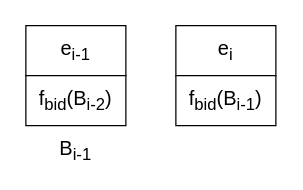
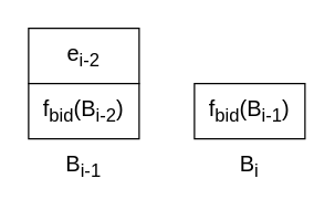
- <mxCell id="4" value="e&lt;sub&gt;i-1&lt;/sub&gt;" style="rounded=0;whiteSpace=wrap;html=1;fontSize=16;" parent="1" vertex="1"><mxGeometry x="20" y="20" width="80" height="40" as="geometry" /></mxCell>
+ <mxCell id="4" value="e&lt;sub&gt;i-2&lt;/sub&gt;" style="rounded=0;whiteSpace=wrap;html=1;fontSize=16;" parent="1" vertex="1"><mxGeometry x="20" y="20" width="80" height="40" as="geometry" /></mxCell>
- <mxCell id="2" value="e&lt;sub&gt;i&lt;/sub&gt;" style="rounded=0;whiteSpace=wrap;html=1;fontSize=16;" parent="1" vertex="1"><mxGeometry x="140" y="20" width="80" height="40" as="geometry" /></mxCell>
+ <mxCell id="7" value="B&lt;sub&gt;i&lt;/sub&gt;" style="text;html=1;strokeColor=none;fillColor=none;align=center;verticalAlign=middle;whiteSpace=wrap;rounded=0;fontSize=16;" parent="1" vertex="1"><mxGeometry x="160" y="110" width="40" height="20" as="geometry" /></mxCell>
